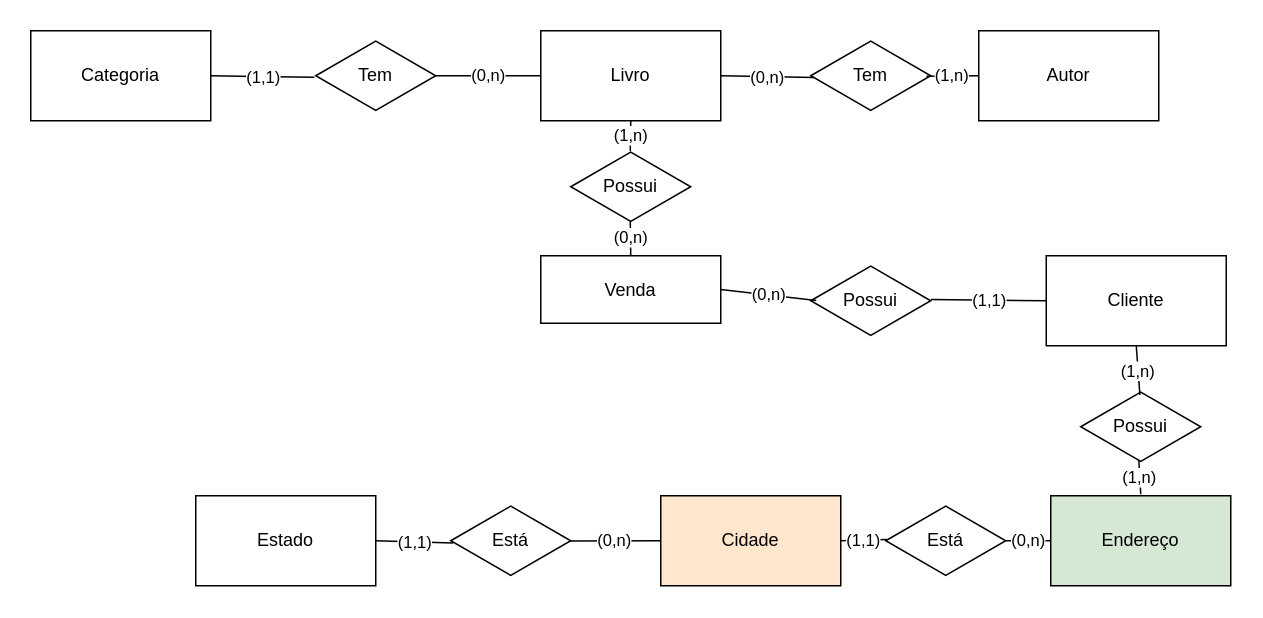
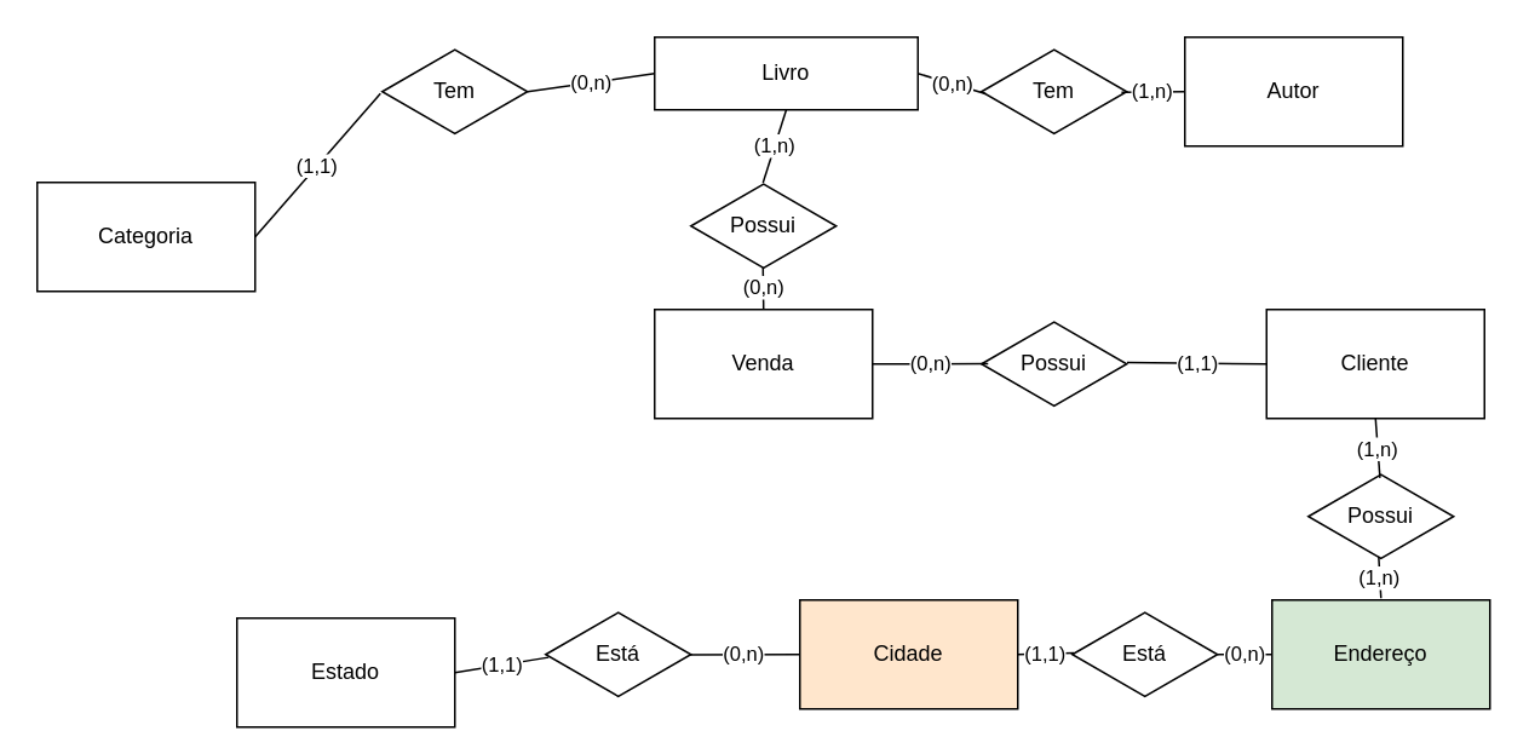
- <mxCell id="3" value="Categoria" style="rounded=0;whiteSpace=wrap;html=1;" vertex="1" parent="1"><mxGeometry x="20" y="20" width="120" height="60" as="geometry" /></mxCell>
+ <mxCell id="3" value="Categoria" style="rounded=0;whiteSpace=wrap;html=1;" vertex="1" parent="1"><mxGeometry x="20" y="100" width="120" height="60" as="geometry" /></mxCell>
- <mxCell id="2" value="Livro" style="rounded=0;whiteSpace=wrap;html=1;" vertex="1" parent="1"><mxGeometry x="360" y="20" width="120" height="60" as="geometry" /></mxCell>
+ <mxCell id="2" value="Livro" style="rounded=0;whiteSpace=wrap;html=1;" vertex="1" parent="1"><mxGeometry x="360" y="20" width="145" height="40" as="geometry" /></mxCell>
- <mxCell id="6" value="Venda" style="rounded=0;whiteSpace=wrap;html=1;" vertex="1" parent="1"><mxGeometry x="360" y="170" width="120" height="45" as="geometry" /></mxCell>
+ <mxCell id="6" value="Venda" style="rounded=0;whiteSpace=wrap;html=1;" vertex="1" parent="1"><mxGeometry x="360" y="170" width="120" height="60" as="geometry" /></mxCell>
- <mxCell id="7" value="Estado" style="rounded=0;whiteSpace=wrap;html=1;" vertex="1" parent="1"><mxGeometry x="130" y="330" width="120" height="60" as="geometry" /></mxCell>
+ <mxCell id="7" value="Estado" style="rounded=0;whiteSpace=wrap;html=1;" vertex="1" parent="1"><mxGeometry x="130" y="340" width="120" height="60" as="geometry" /></mxCell>
